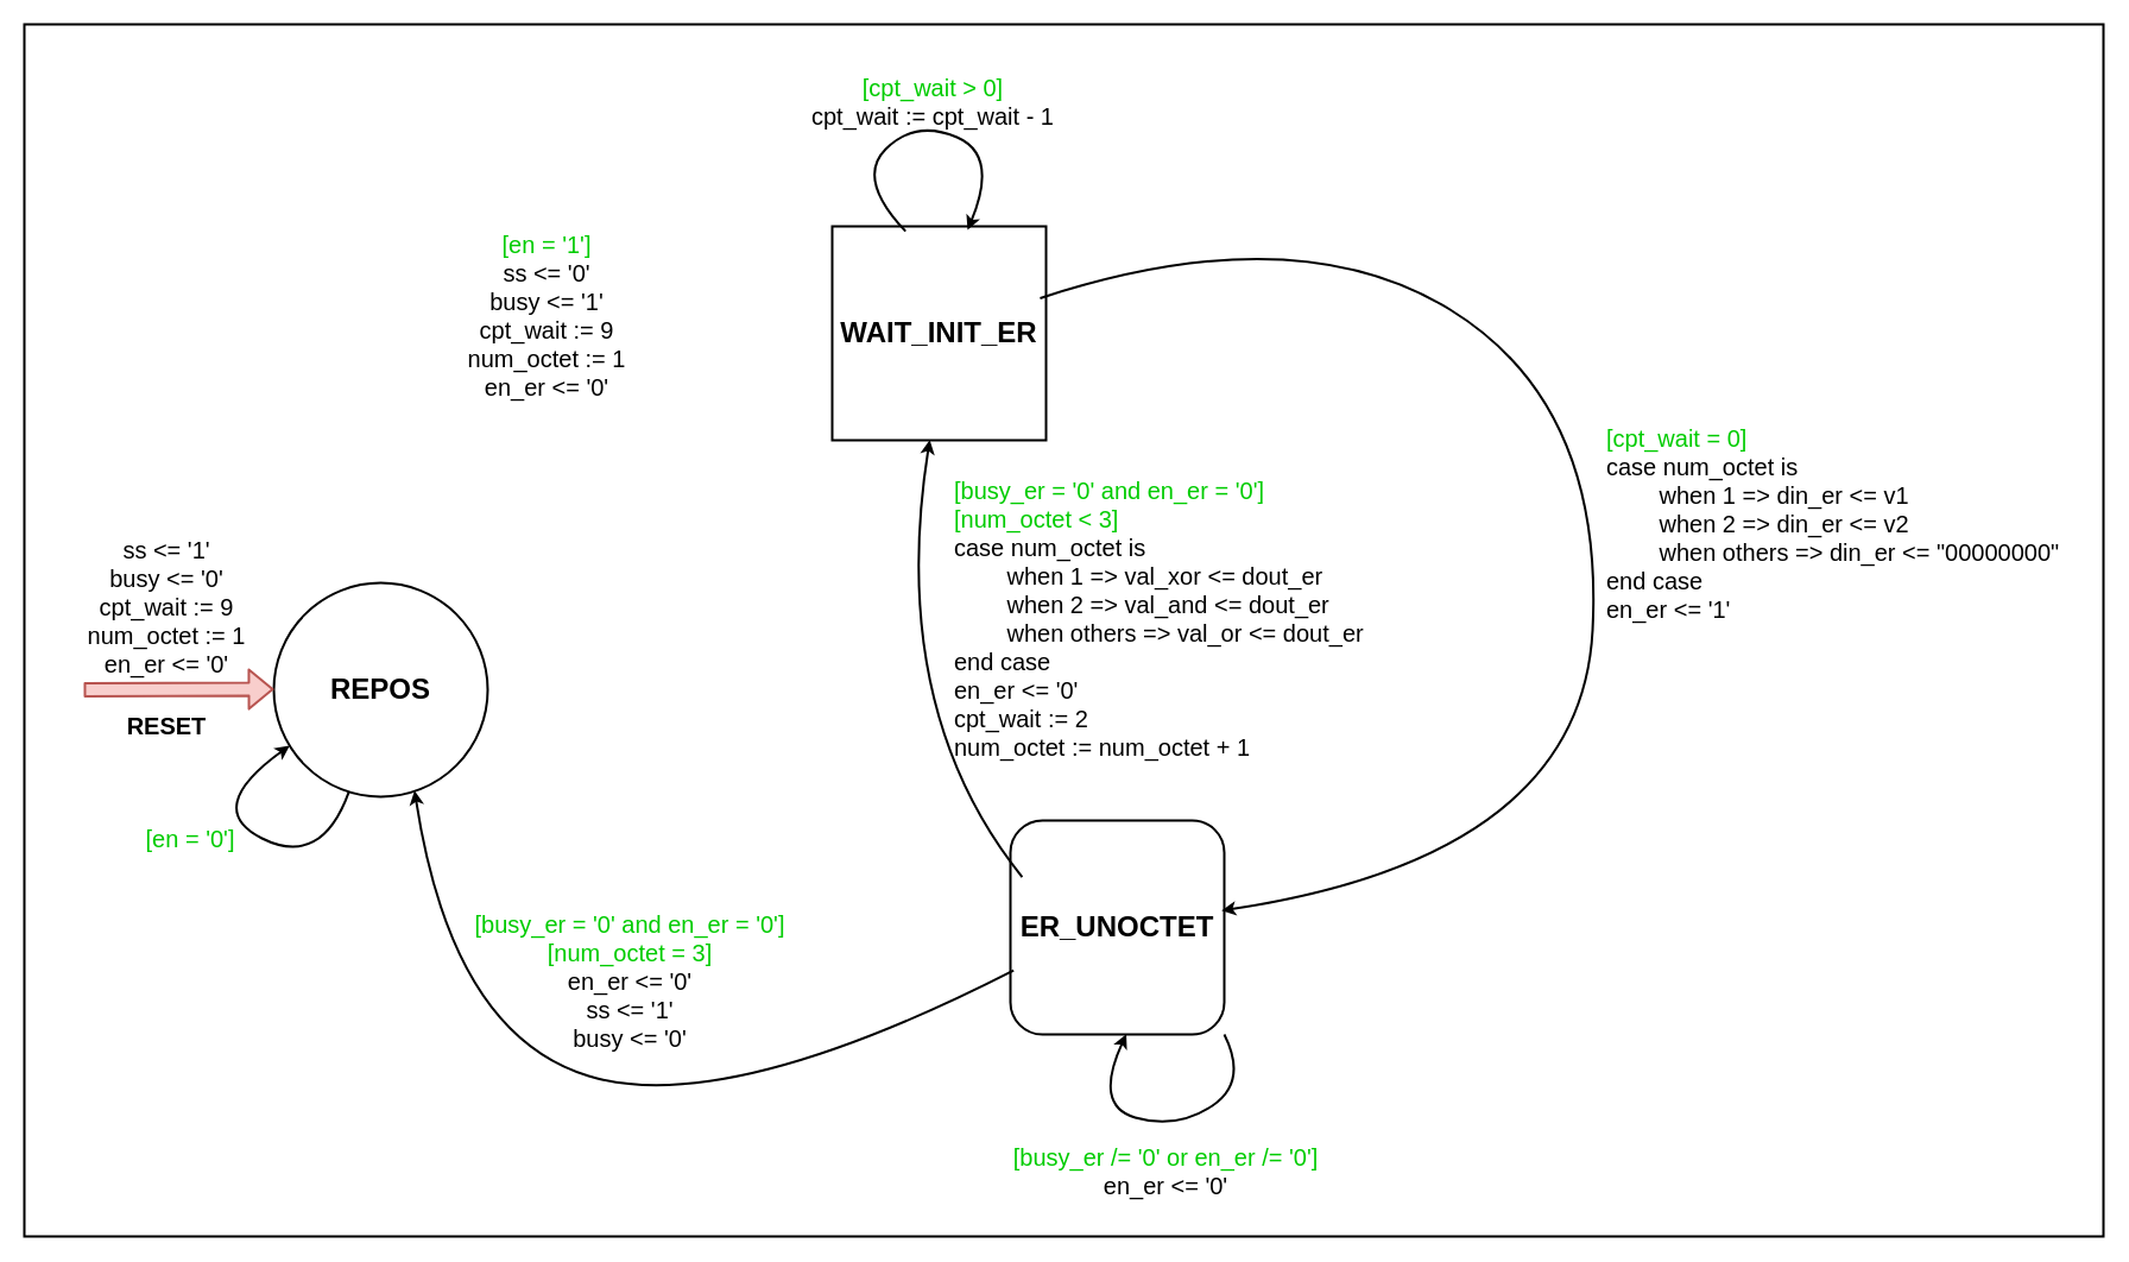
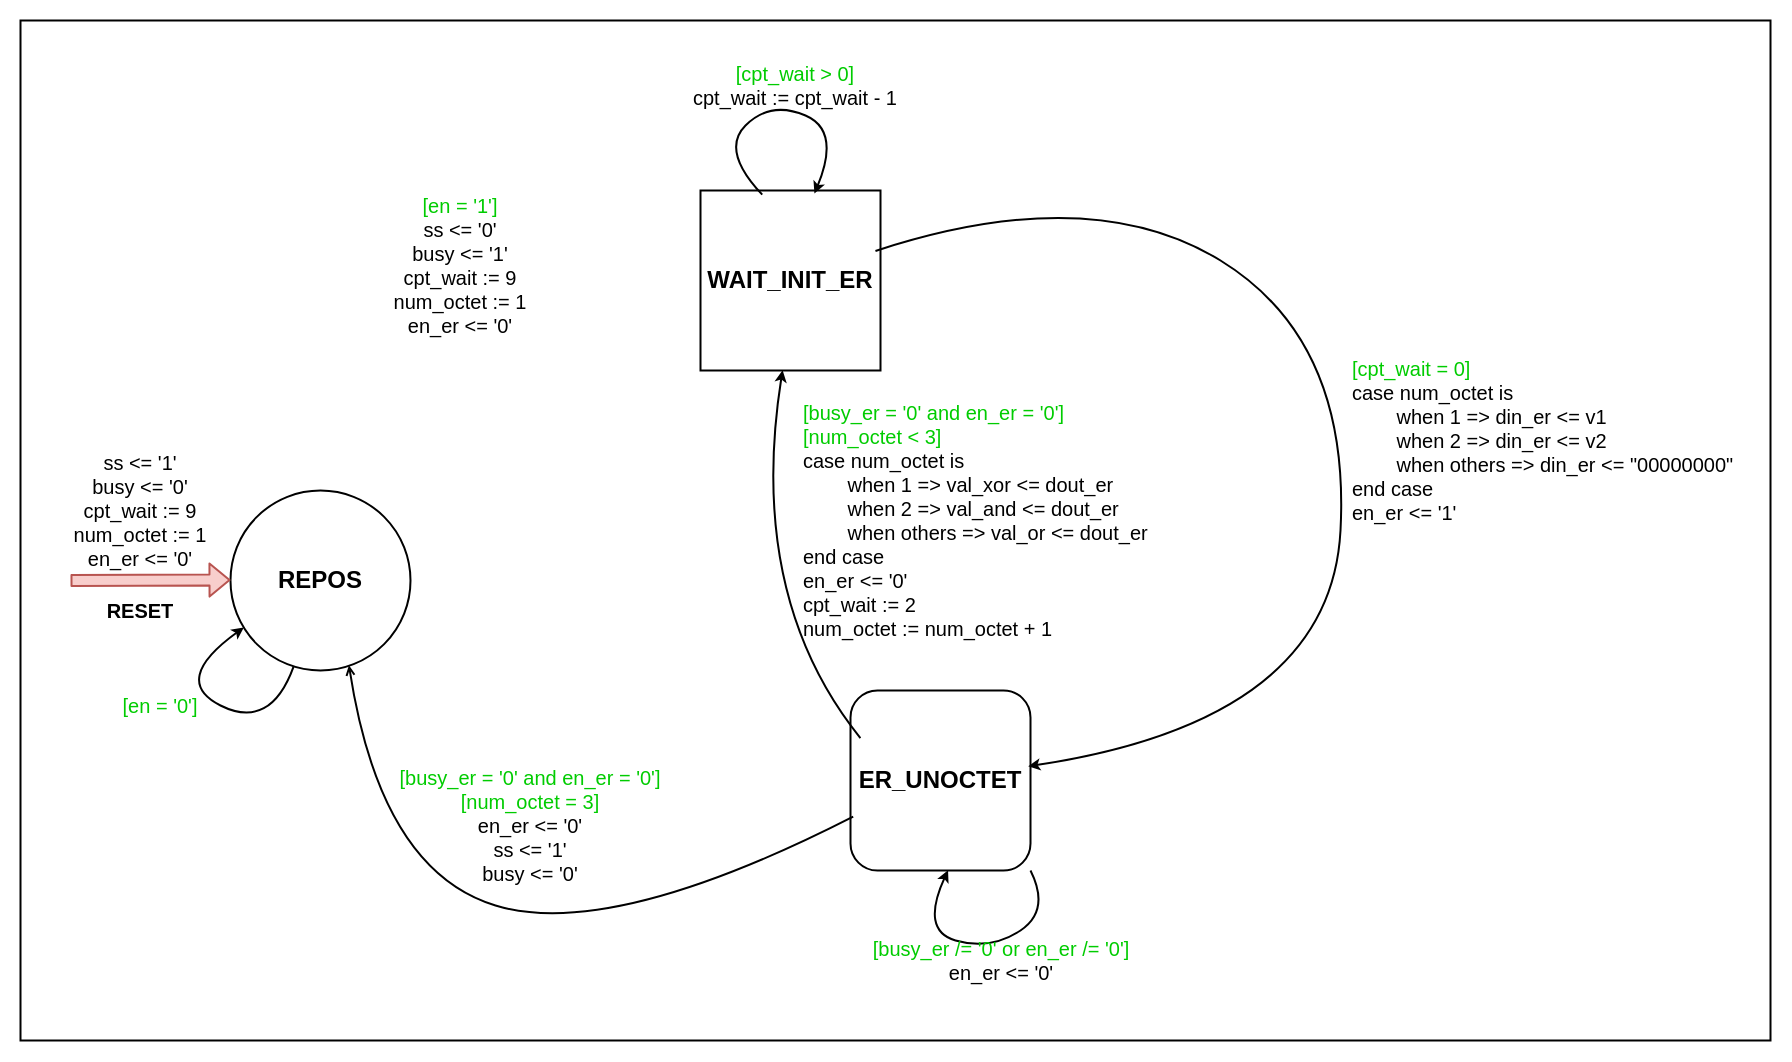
- <mxCell id="13" value="&lt;font color=&quot;#00cc00&quot; style=&quot;font-size: 20px;&quot;&gt;[cpt_wait &amp;gt; 0]&lt;/font&gt;&lt;br style=&quot;font-size: 20px;&quot;&gt;cpt_wait := cpt_wait - 1" style="text;html=1;strokeColor=none;fillColor=none;align=center;verticalAlign=middle;whiteSpace=wrap;rounded=0;fontSize=20;" vertex="1" parent="1"><mxGeometry x="680" y="60" width="210" height="50" as="geometry" /></mxCell>
+ <mxCell id="13" value="&lt;font color=&quot;#00cc00&quot; style=&quot;font-size: 20px;&quot;&gt;[cpt_wait &amp;gt; 0]&lt;/font&gt;&lt;br style=&quot;font-size: 20px;&quot;&gt;cpt_wait := cpt_wait - 1" style="text;html=1;strokeColor=none;fillColor=none;align=center;verticalAlign=middle;whiteSpace=wrap;rounded=0;fontSize=20;" vertex="1" parent="1"><mxGeometry x="690" y="60" width="210" height="50" as="geometry" /></mxCell>
- <mxCell id="20" value="" style="curved=1;endArrow=classic;html=1;fontSize=18;strokeWidth=2;entryX=0.658;entryY=0.971;entryDx=0;entryDy=0;entryPerimeter=0;exitX=0.015;exitY=0.701;exitDx=0;exitDy=0;exitPerimeter=0;" edge="1" parent="1" source="5" target="3"><mxGeometry width="50" height="50" relative="1" as="geometry"><mxPoint x="470" y="880" as="sourcePoint" /><mxPoint x="520" y="830" as="targetPoint" /><Array as="points"><mxPoint x="610" y="940" /><mxPoint x="380" y="870" /></Array></mxGeometry></mxCell>
+ <mxCell id="20" value="" style="curved=1;endArrow=open;html=1;fontSize=18;strokeWidth=2;entryX=0.658;entryY=0.971;entryDx=0;entryDy=0;entryPerimeter=0;exitX=0.015;exitY=0.701;exitDx=0;exitDy=0;exitPerimeter=0;" edge="1" parent="1" source="5" target="3"><mxGeometry width="50" height="50" relative="1" as="geometry"><mxPoint x="470" y="880" as="sourcePoint" /><mxPoint x="520" y="830" as="targetPoint" /><Array as="points"><mxPoint x="610" y="940" /><mxPoint x="380" y="870" /></Array></mxGeometry></mxCell>
- <mxCell id="19" value="&lt;div align=&quot;center&quot; style=&quot;font-size: 20px;&quot;&gt;&lt;font color=&quot;#00cc00&quot; style=&quot;font-size: 20px;&quot;&gt;[busy_er /= '0' or en_er /= '0']&lt;/font&gt;&lt;br style=&quot;font-size: 20px;&quot;&gt;&lt;/div&gt;en_er &amp;lt;= '0'" style="text;html=1;strokeColor=none;fillColor=none;align=center;verticalAlign=middle;whiteSpace=wrap;rounded=0;fontSize=20;" vertex="1" parent="1"><mxGeometry x="846" y="950" width="270" height="70" as="geometry" /></mxCell>
+ <mxCell id="19" value="&lt;div align=&quot;center&quot; style=&quot;font-size: 20px;&quot;&gt;&lt;font color=&quot;#00cc00&quot; style=&quot;font-size: 20px;&quot;&gt;[busy_er /= '0' or en_er /= '0']&lt;/font&gt;&lt;br style=&quot;font-size: 20px;&quot;&gt;&lt;/div&gt;en_er &amp;lt;= '0'" style="text;html=1;strokeColor=none;fillColor=none;align=center;verticalAlign=middle;whiteSpace=wrap;rounded=0;fontSize=20;" vertex="1" parent="1"><mxGeometry x="866" y="925" width="270" height="70" as="geometry" /></mxCell>
